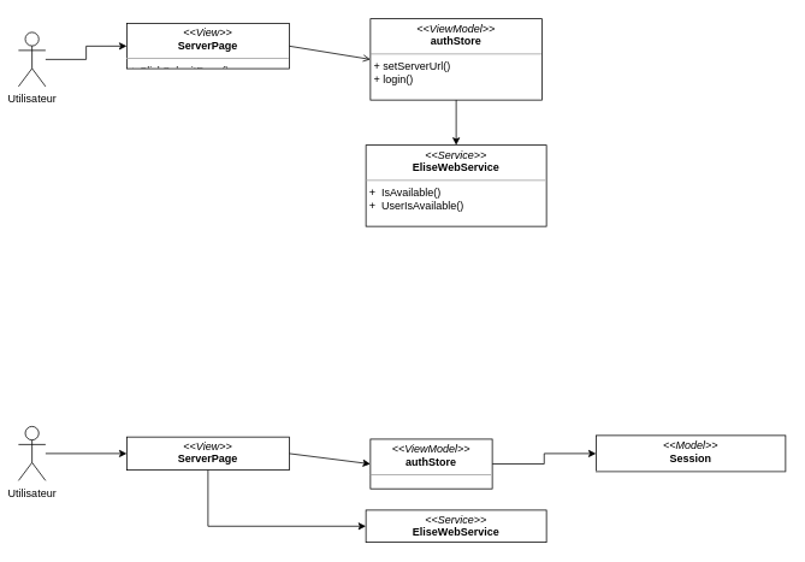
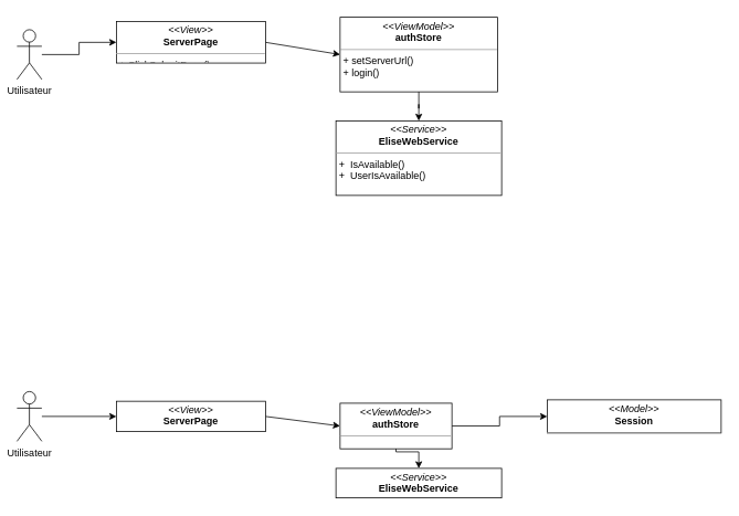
- <mxCell id="4" style="edgeStyle=none;html=1;exitX=1;exitY=0.5;exitDx=0;exitDy=0;entryX=0;entryY=0.5;entryDx=0;entryDy=0;startArrow=none;startFill=0;endArrow=open;endFill=1;" parent="1" source="5" target="6" edge="1"><mxGeometry relative="1" as="geometry" /></mxCell>
+ <mxCell id="4" style="edgeStyle=none;html=1;exitX=1;exitY=0.5;exitDx=0;exitDy=0;entryX=0;entryY=0.5;entryDx=0;entryDy=0;startArrow=none;startFill=0;endArrow=classic;endFill=1;" parent="1" source="5" target="6" edge="1"><mxGeometry relative="1" as="geometry" /></mxCell>
- <mxCell id="8" value="&lt;p style=&quot;margin:0px;margin-top:4px;text-align:center;&quot;&gt;&lt;i&gt;&amp;lt;&amp;lt;Service&amp;gt;&amp;gt;&lt;/i&gt;&lt;br&gt;&lt;b&gt;EliseWebService&lt;/b&gt;&lt;/p&gt;&lt;hr size=&quot;1&quot;&gt;&lt;p style=&quot;margin:0px;margin-left:4px;&quot;&gt;&lt;/p&gt;&lt;p style=&quot;margin:0px;margin-left:4px;&quot;&gt;+&amp;nbsp; IsAvailable()&lt;/p&gt;&lt;p style=&quot;margin:0px;margin-left:4px;&quot;&gt;+&amp;nbsp; UserIsAvailable()&lt;/p&gt;" style="verticalAlign=top;align=left;overflow=fill;fontSize=12;fontFamily=Helvetica;html=1;whiteSpace=wrap;" parent="1" vertex="1"><mxGeometry x="405" y="160" width="200" height="90" as="geometry" /></mxCell>
+ <mxCell id="8" value="&lt;p style=&quot;margin:0px;margin-top:4px;text-align:center;&quot;&gt;&lt;i&gt;&amp;lt;&amp;lt;Service&amp;gt;&amp;gt;&lt;/i&gt;&lt;br&gt;&lt;b&gt;EliseWebService&lt;/b&gt;&lt;/p&gt;&lt;hr size=&quot;1&quot;&gt;&lt;p style=&quot;margin:0px;margin-left:4px;&quot;&gt;&lt;/p&gt;&lt;p style=&quot;margin:0px;margin-left:4px;&quot;&gt;+&amp;nbsp; IsAvailable()&lt;/p&gt;&lt;p style=&quot;margin:0px;margin-left:4px;&quot;&gt;+&amp;nbsp; UserIsAvailable()&lt;/p&gt;" style="verticalAlign=top;align=left;overflow=fill;fontSize=12;fontFamily=Helvetica;html=1;whiteSpace=wrap;" parent="1" vertex="1"><mxGeometry x="405" y="145" width="200" height="90" as="geometry" /></mxCell>
- <mxCell id="16" style="edgeStyle=orthogonalEdgeStyle;rounded=0;orthogonalLoop=1;jettySize=auto;html=1;startArrow=classic;startFill=1;endArrow=none;endFill=0;" parent="1" source="17" target="12" edge="1"><mxGeometry relative="1" as="geometry" /></mxCell>
+ <mxCell id="16" style="edgeStyle=orthogonalEdgeStyle;rounded=0;orthogonalLoop=1;jettySize=auto;html=1;entryX=0.5;entryY=1;entryDx=0;entryDy=0;startArrow=classic;startFill=1;endArrow=none;endFill=0;" parent="1" source="17" target="14" edge="1"><mxGeometry relative="1" as="geometry" /></mxCell>
